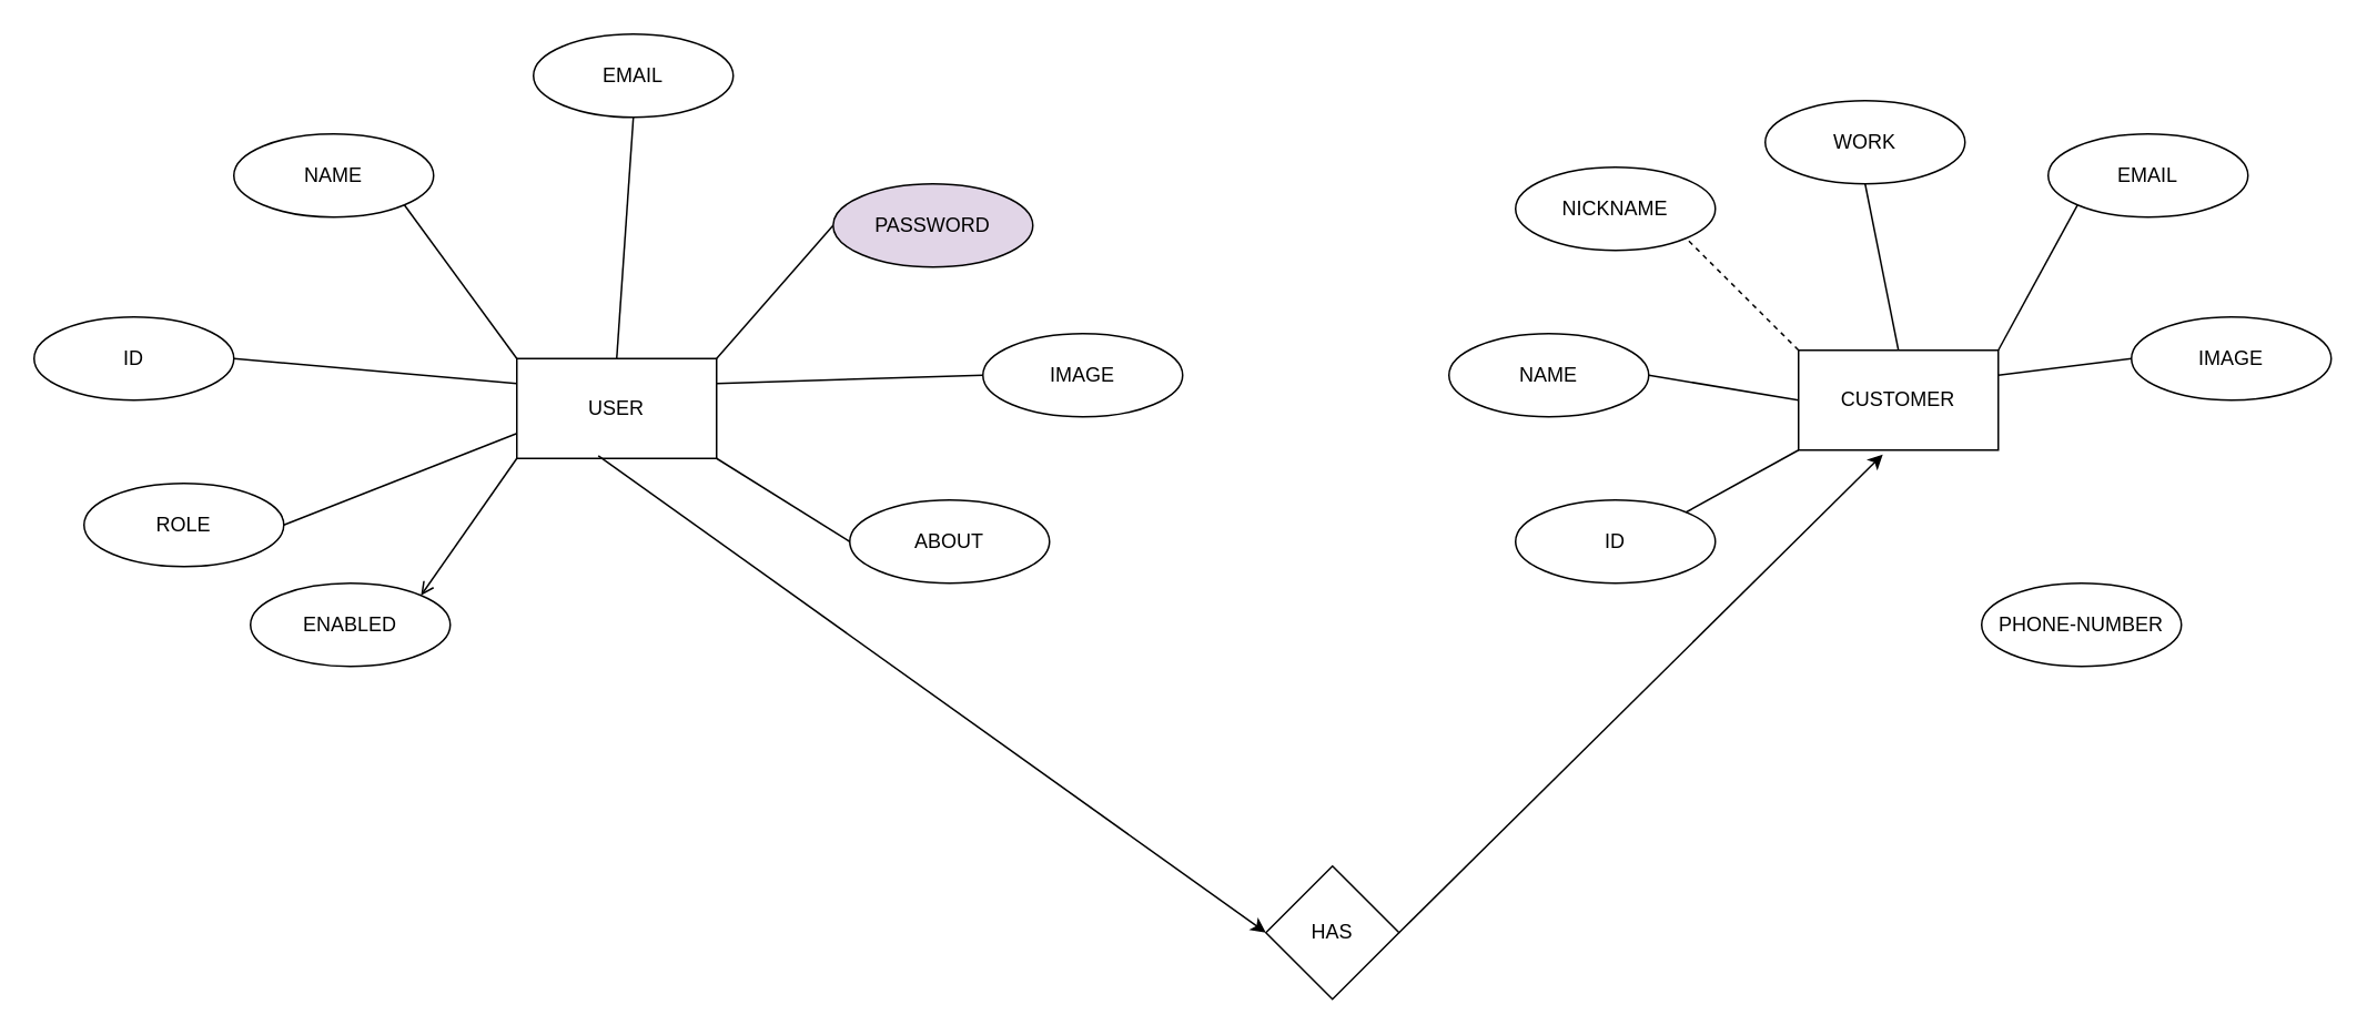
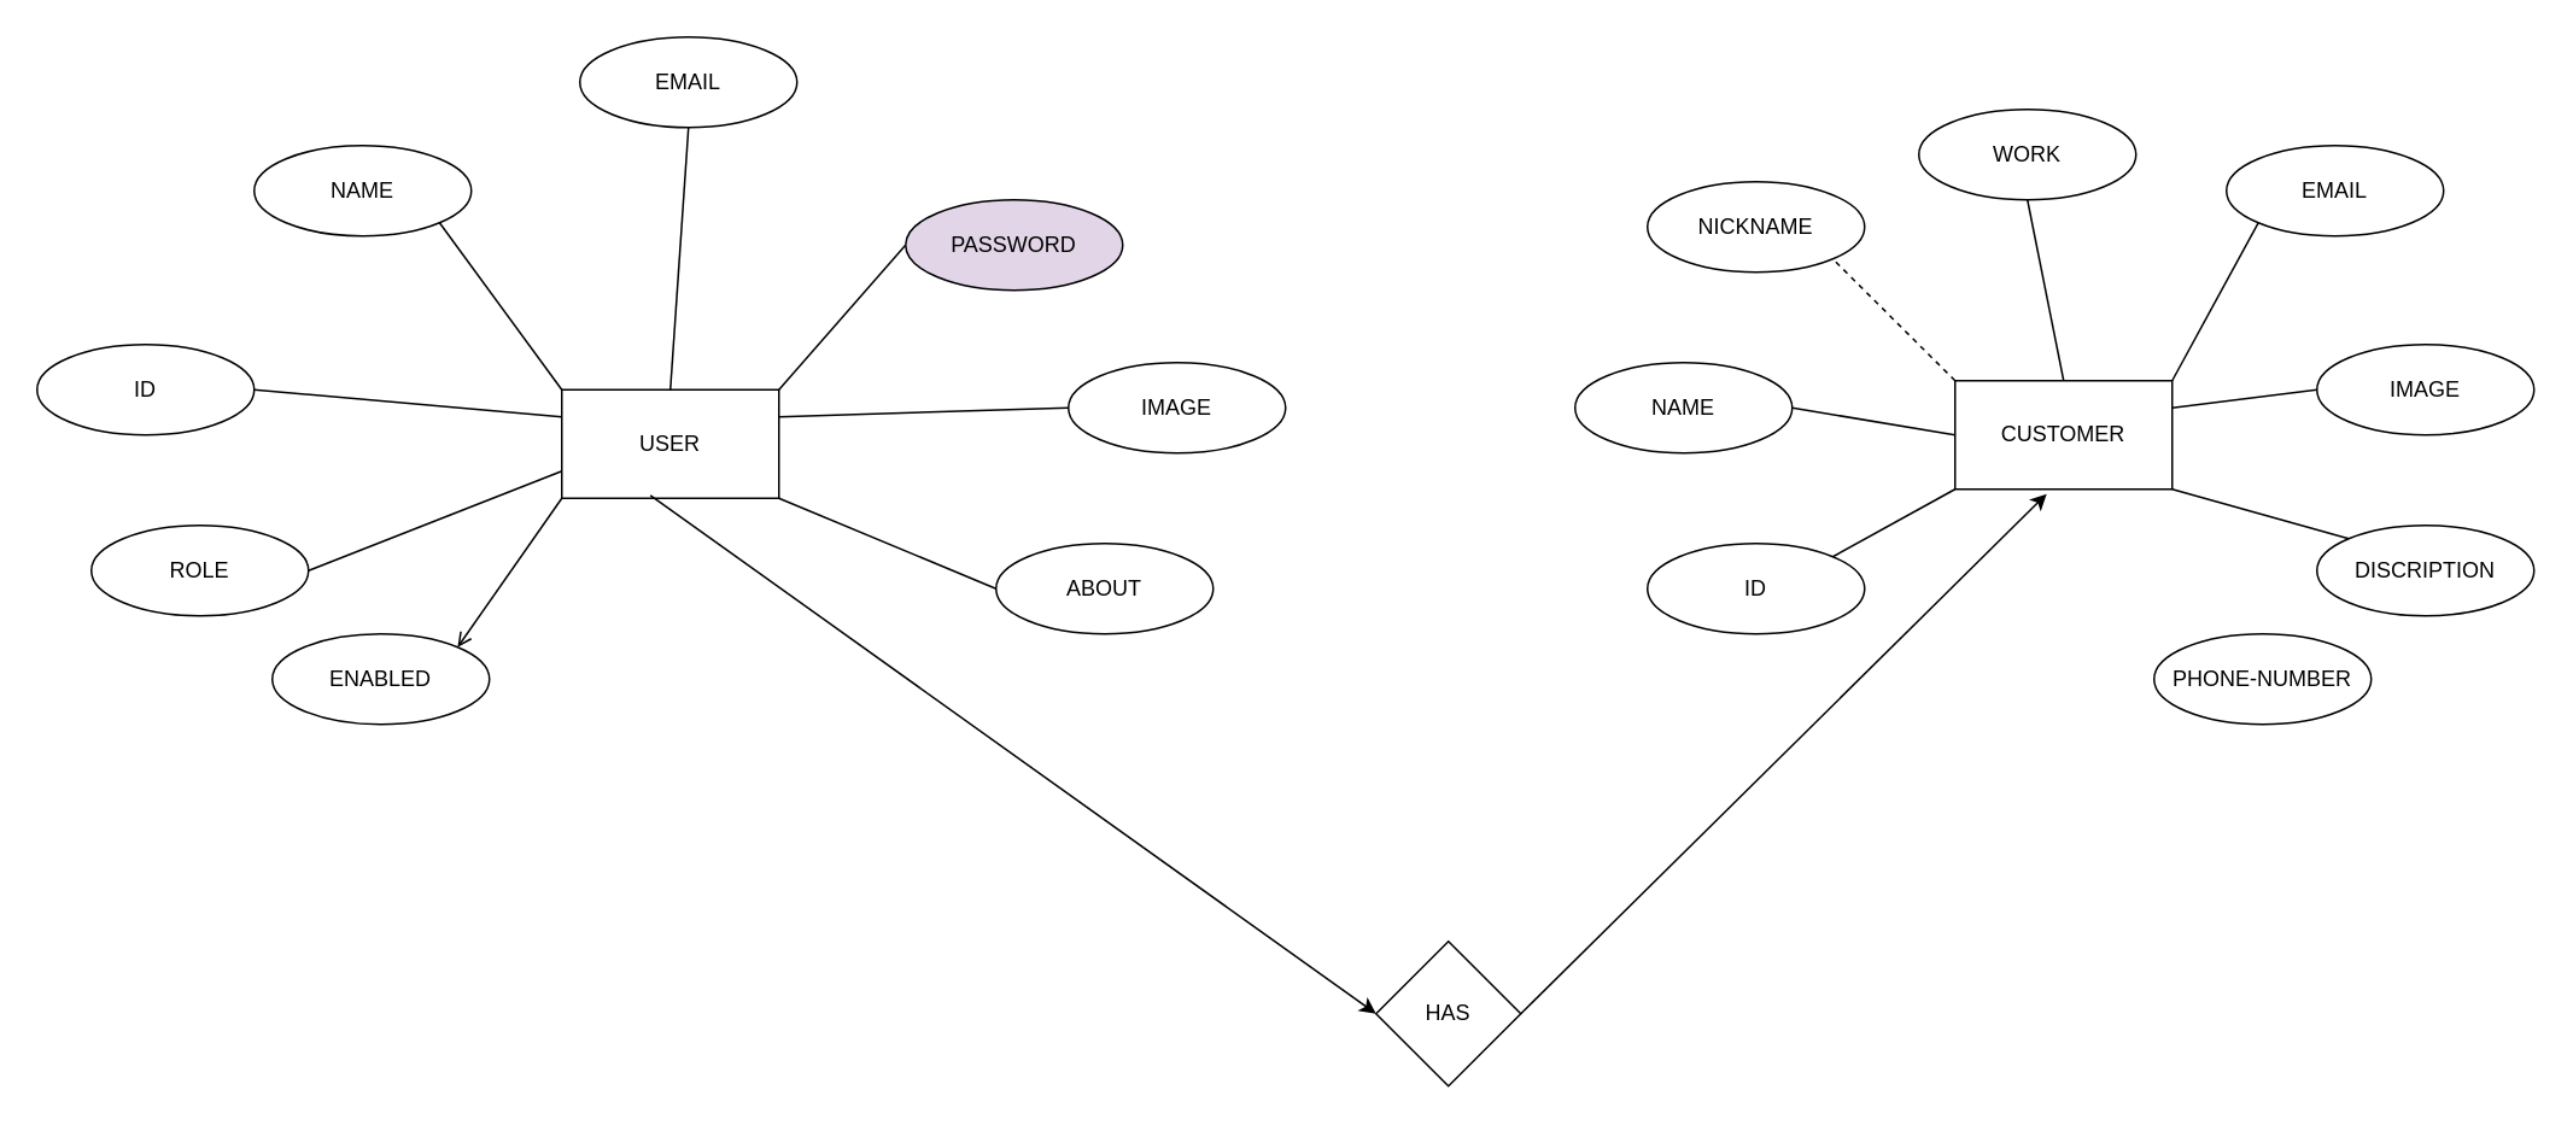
+ <mxCell id="37" value="" style="endArrow=none;html=1;rounded=0;exitX=1;exitY=1;exitDx=0;exitDy=0;entryX=0;entryY=0;entryDx=0;entryDy=0;" edge="1" parent="1" source="3" target="16"><mxGeometry width="50" height="50" relative="1" as="geometry"><mxPoint x="1210" y="235" as="sourcePoint" /><mxPoint x="1290" y="225" as="targetPoint" /></mxGeometry></mxCell>
+ <mxCell id="16" value="DISCRIPTION" style="ellipse;whiteSpace=wrap;html=1;" vertex="1" parent="1"><mxGeometry x="1280" y="290" width="120" height="50" as="geometry" /></mxCell>
- <mxCell id="10" value="ABOUT" style="ellipse;whiteSpace=wrap;html=1;" vertex="1" parent="1"><mxGeometry x="510" y="300" width="120" height="50" as="geometry" /></mxCell>
+ <mxCell id="10" value="ABOUT" style="ellipse;whiteSpace=wrap;html=1;" vertex="1" parent="1"><mxGeometry x="550" y="300" width="120" height="50" as="geometry" /></mxCell>
